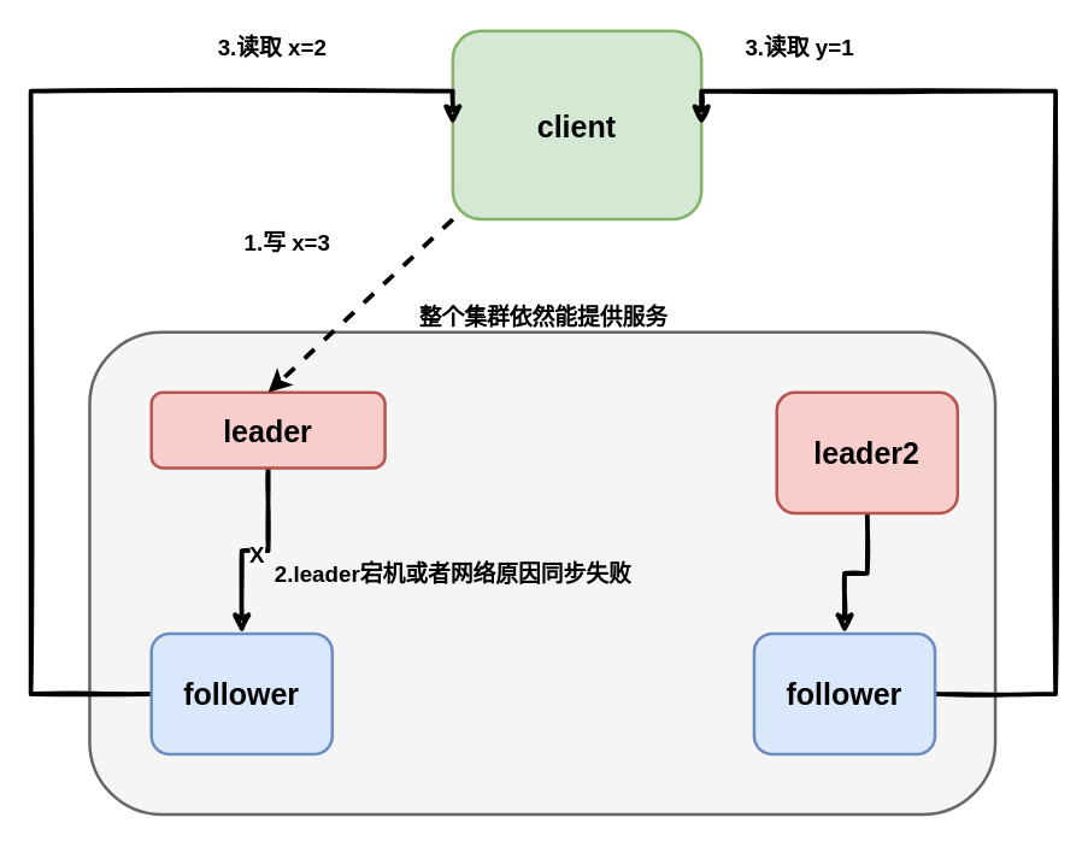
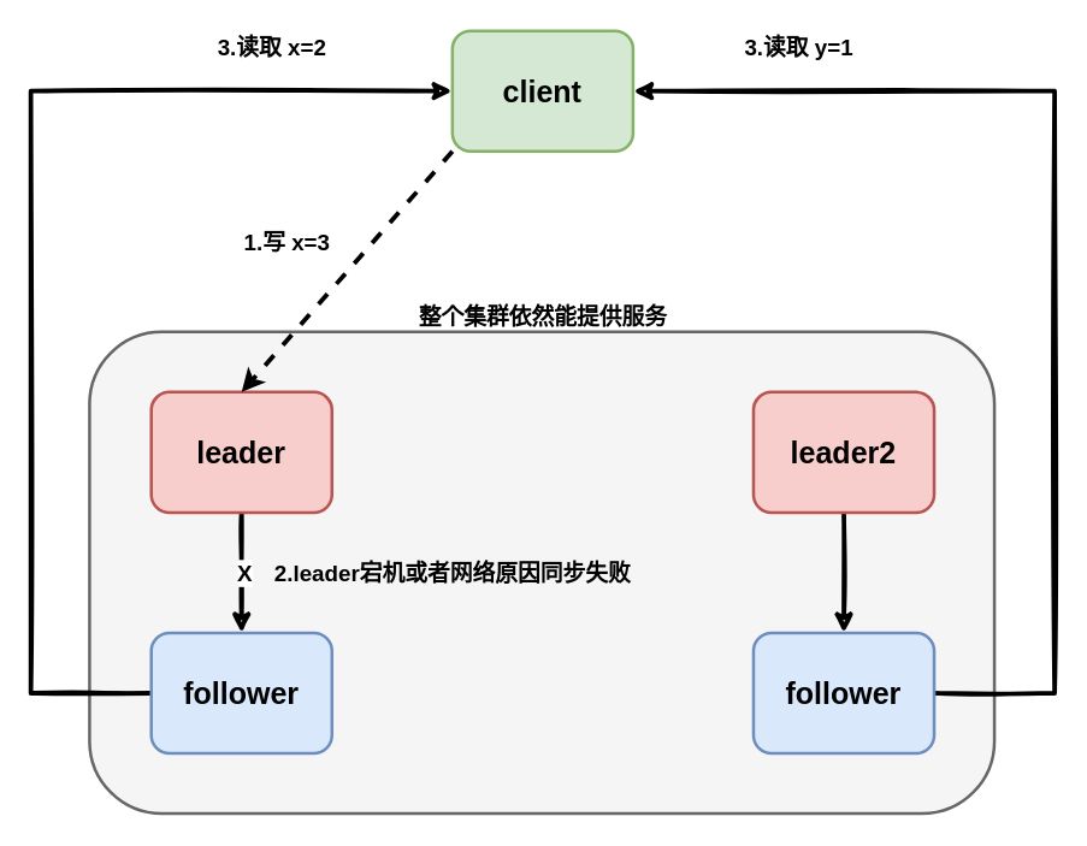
- <mxCell id="3" value="client" style="rounded=1;whiteSpace=wrap;html=1;strokeWidth=2;fillWeight=4;hachureGap=8;hachureAngle=45;fillColor=#d5e8d4;sketch=0;strokeColor=#82b366;fontSize=20;fontStyle=1" vertex="1" parent="1"><mxGeometry x="300" y="20" width="165" height="125" as="geometry" /></mxCell>
+ <mxCell id="3" value="client" style="rounded=1;whiteSpace=wrap;html=1;strokeWidth=2;fillWeight=4;hachureGap=8;hachureAngle=45;fillColor=#d5e8d4;sketch=0;strokeColor=#82b366;fontSize=20;fontStyle=1" vertex="1" parent="1"><mxGeometry x="300" y="20" width="120" height="80" as="geometry" /></mxCell>
- <mxCell id="6" value="leader" style="rounded=1;whiteSpace=wrap;html=1;strokeWidth=2;fillWeight=4;hachureGap=8;hachureAngle=45;fillColor=#f8cecc;sketch=0;strokeColor=#b85450;fontSize=20;fontStyle=1" vertex="1" parent="1"><mxGeometry x="100" y="260" width="155" height="50" as="geometry" /></mxCell>
+ <mxCell id="6" value="leader" style="rounded=1;whiteSpace=wrap;html=1;strokeWidth=2;fillWeight=4;hachureGap=8;hachureAngle=45;fillColor=#f8cecc;sketch=0;strokeColor=#b85450;fontSize=20;fontStyle=1" vertex="1" parent="1"><mxGeometry x="100" y="260" width="120" height="80" as="geometry" /></mxCell>
- <mxCell id="15" value="leader2" style="rounded=1;whiteSpace=wrap;html=1;strokeWidth=2;fillWeight=4;hachureGap=8;hachureAngle=45;fillColor=#f8cecc;sketch=0;strokeColor=#b85450;fontSize=20;fontStyle=1" vertex="1" parent="1"><mxGeometry x="515" y="260" width="120" height="80" as="geometry" /></mxCell>
+ <mxCell id="15" value="leader2" style="rounded=1;whiteSpace=wrap;html=1;strokeWidth=2;fillWeight=4;hachureGap=8;hachureAngle=45;fillColor=#f8cecc;sketch=0;strokeColor=#b85450;fontSize=20;fontStyle=1" vertex="1" parent="1"><mxGeometry x="500" y="260" width="120" height="80" as="geometry" /></mxCell>
